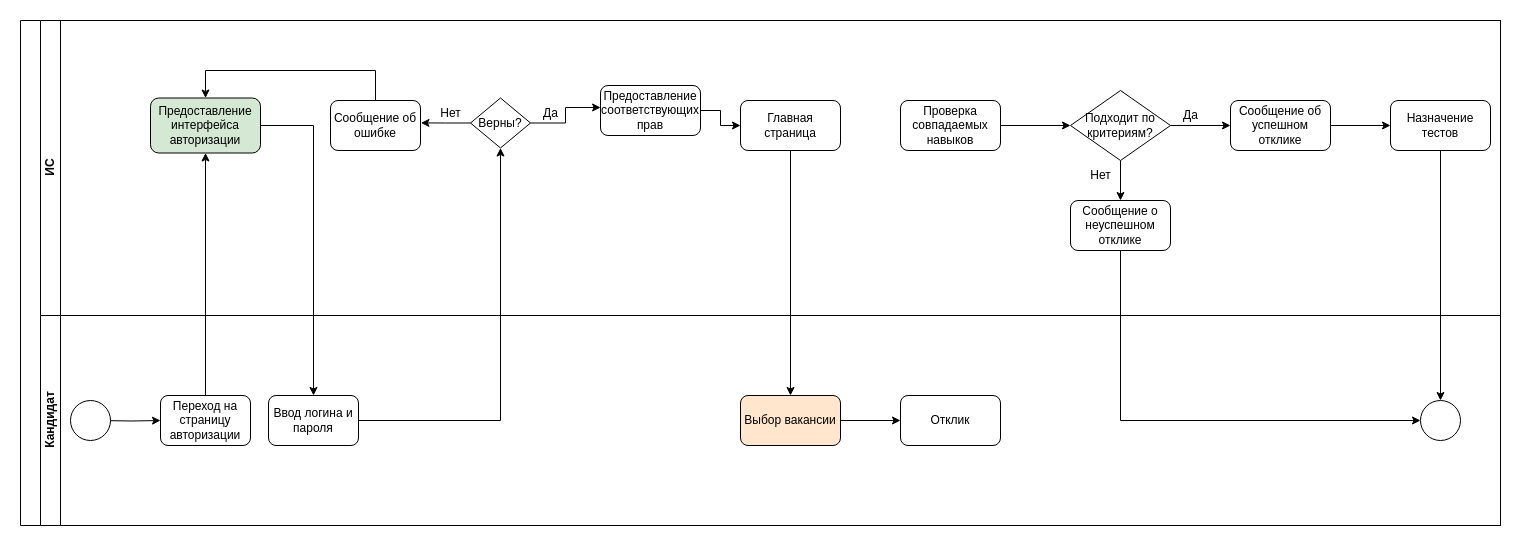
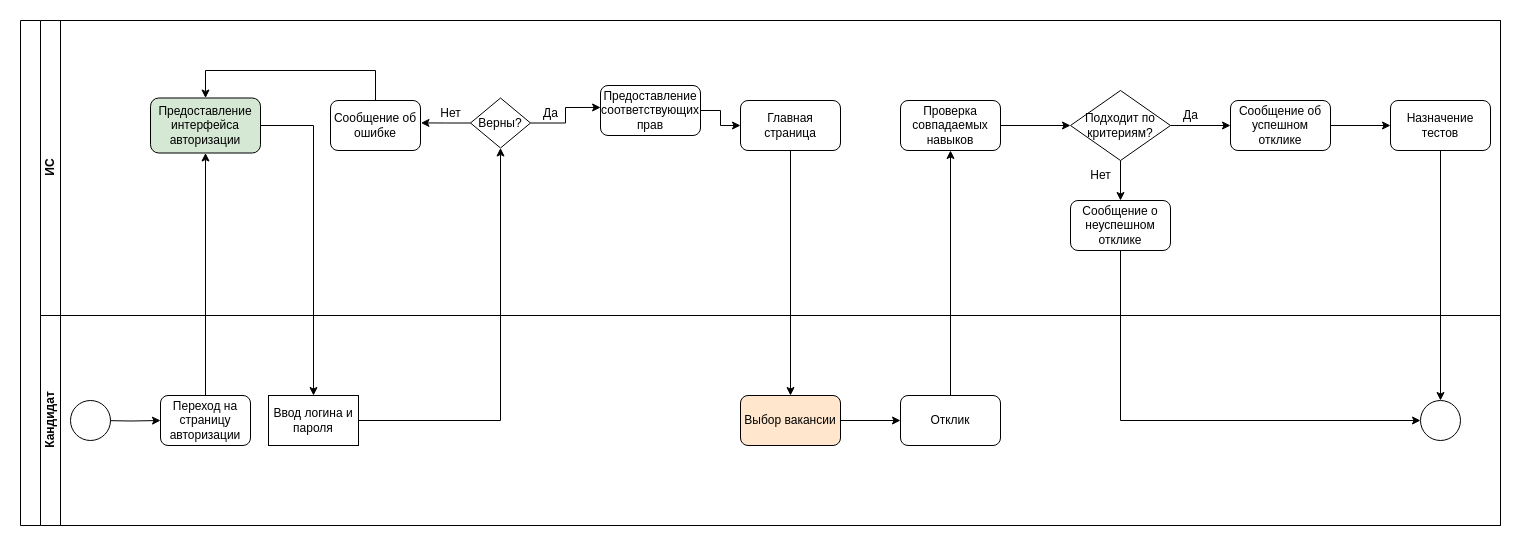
+ <mxCell id="6" style="edgeStyle=orthogonalEdgeStyle;rounded=0;orthogonalLoop=1;jettySize=auto;html=1;entryX=0.5;entryY=1;entryDx=0;entryDy=0;" edge="1" parent="2" source="37" target="21"><mxGeometry relative="1" as="geometry" /></mxCell>
- <mxCell id="34" value="Ввод логина и пароля" style="rounded=1;whiteSpace=wrap;html=1;" vertex="1" parent="31"><mxGeometry x="228" y="80" width="90" height="50" as="geometry" /></mxCell>
+ <mxCell id="34" value="Ввод логина и пароля" style="whiteSpace=wrap;html=1;rounded=0;" vertex="1" parent="31"><mxGeometry x="228" y="80" width="90" height="50" as="geometry" /></mxCell>
